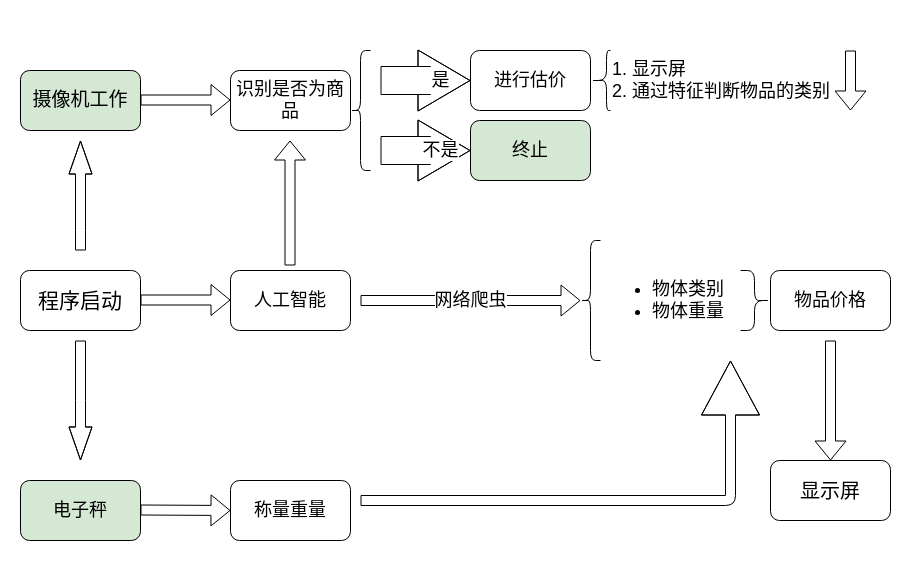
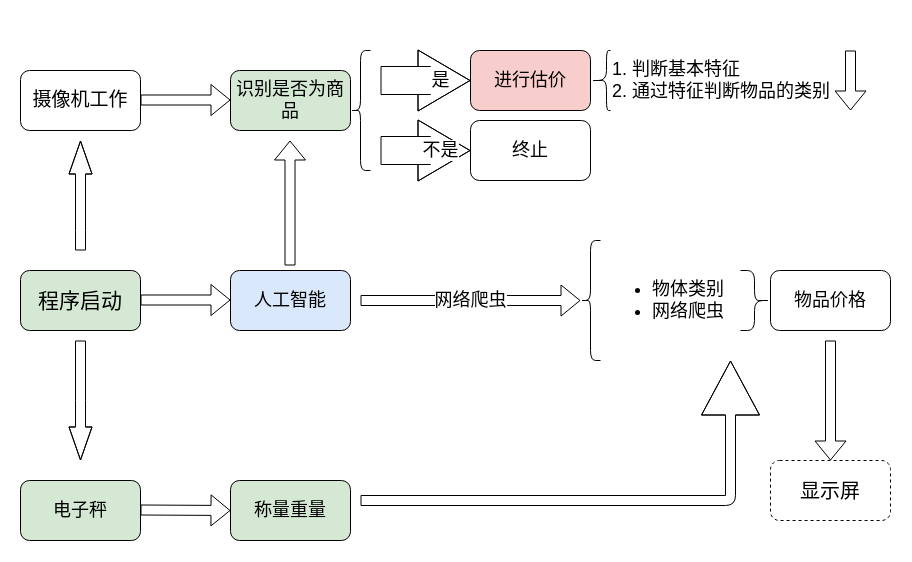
- <mxCell id="9" value="&lt;font style=&quot;vertical-align: inherit&quot;&gt;&lt;font style=&quot;vertical-align: inherit&quot;&gt;进行估价&lt;/font&gt;&lt;/font&gt;" style="rounded=1;whiteSpace=wrap;html=1;fontSize=18;" vertex="1" parent="1"><mxGeometry x="470" y="50" width="120" height="60" as="geometry" /></mxCell>
+ <mxCell id="9" value="&lt;font style=&quot;vertical-align: inherit&quot;&gt;&lt;font style=&quot;vertical-align: inherit&quot;&gt;进行估价&lt;/font&gt;&lt;/font&gt;" style="rounded=1;whiteSpace=wrap;html=1;fontSize=18;fillColor=#f8cecc;" vertex="1" parent="1"><mxGeometry x="470" y="50" width="120" height="60" as="geometry" /></mxCell>
- <mxCell id="13" value="&lt;ol&gt;&lt;li&gt;显示屏&lt;/li&gt;&lt;li&gt;通过特征判断物品的类别&lt;/li&gt;&lt;/ol&gt;" style="text;strokeColor=none;fillColor=none;html=1;whiteSpace=wrap;verticalAlign=middle;overflow=hidden;fontSize=18;" vertex="1" parent="1"><mxGeometry x="590" y="20" width="280" height="120" as="geometry" /></mxCell>
+ <mxCell id="13" value="&lt;ol&gt;&lt;li&gt;判断基本特征&lt;/li&gt;&lt;li&gt;通过特征判断物品的类别&lt;/li&gt;&lt;/ol&gt;" style="text;strokeColor=none;fillColor=none;html=1;whiteSpace=wrap;verticalAlign=middle;overflow=hidden;fontSize=18;" vertex="1" parent="1"><mxGeometry x="590" y="20" width="280" height="120" as="geometry" /></mxCell>
- <mxCell id="3" value="&lt;font style=&quot;vertical-align: inherit; font-size: 19px;&quot;&gt;&lt;font style=&quot;vertical-align: inherit; font-size: 19px;&quot;&gt;摄像机工作&lt;/font&gt;&lt;/font&gt;" style="rounded=1;whiteSpace=wrap;html=1;fontSize=19;fillColor=#d5e8d4;" vertex="1" parent="1"><mxGeometry x="20" y="70" width="120" height="60" as="geometry" /></mxCell>
+ <mxCell id="3" value="&lt;font style=&quot;vertical-align: inherit; font-size: 19px;&quot;&gt;&lt;font style=&quot;vertical-align: inherit; font-size: 19px;&quot;&gt;摄像机工作&lt;/font&gt;&lt;/font&gt;" style="rounded=1;whiteSpace=wrap;html=1;fontSize=19;" vertex="1" parent="1"><mxGeometry x="20" y="70" width="120" height="60" as="geometry" /></mxCell>
- <mxCell id="5" value="&lt;font style=&quot;vertical-align: inherit; font-size: 18px;&quot;&gt;&lt;font style=&quot;vertical-align: inherit; font-size: 18px;&quot;&gt;识别是否为商品&lt;/font&gt;&lt;/font&gt;" style="rounded=1;whiteSpace=wrap;html=1;fontSize=18;" vertex="1" parent="1"><mxGeometry x="230" y="70" width="120" height="60" as="geometry" /></mxCell>
+ <mxCell id="5" value="&lt;font style=&quot;vertical-align: inherit; font-size: 18px;&quot;&gt;&lt;font style=&quot;vertical-align: inherit; font-size: 18px;&quot;&gt;识别是否为商品&lt;/font&gt;&lt;/font&gt;" style="rounded=1;whiteSpace=wrap;html=1;fontSize=18;fillColor=#d5e8d4;" vertex="1" parent="1"><mxGeometry x="230" y="70" width="120" height="60" as="geometry" /></mxCell>
- <mxCell id="11" value="终止" style="rounded=1;whiteSpace=wrap;html=1;fontSize=18;fillColor=#d5e8d4;" vertex="1" parent="1"><mxGeometry x="470" y="120" width="120" height="60" as="geometry" /></mxCell>
+ <mxCell id="11" value="终止" style="rounded=1;whiteSpace=wrap;html=1;fontSize=18;" vertex="1" parent="1"><mxGeometry x="470" y="120" width="120" height="60" as="geometry" /></mxCell>
- <mxCell id="2" value="&lt;font style=&quot;vertical-align: inherit; font-size: 21px;&quot;&gt;&lt;font style=&quot;vertical-align: inherit; font-size: 21px;&quot;&gt;程序启动&lt;/font&gt;&lt;/font&gt;" style="rounded=1;whiteSpace=wrap;html=1;fontSize=21;" vertex="1" parent="1"><mxGeometry x="20" y="270" width="120" height="60" as="geometry" /></mxCell>
+ <mxCell id="2" value="&lt;font style=&quot;vertical-align: inherit; font-size: 21px;&quot;&gt;&lt;font style=&quot;vertical-align: inherit; font-size: 21px;&quot;&gt;程序启动&lt;/font&gt;&lt;/font&gt;" style="rounded=1;whiteSpace=wrap;html=1;fontSize=21;fillColor=#d5e8d4;" vertex="1" parent="1"><mxGeometry x="20" y="270" width="120" height="60" as="geometry" /></mxCell>
- <mxCell id="16" value="人工智能" style="rounded=1;whiteSpace=wrap;html=1;fontSize=18;" vertex="1" parent="1"><mxGeometry x="230" y="270" width="120" height="60" as="geometry" /></mxCell>
+ <mxCell id="16" value="人工智能" style="rounded=1;whiteSpace=wrap;html=1;fontSize=18;fillColor=#dae8fc;" vertex="1" parent="1"><mxGeometry x="230" y="270" width="120" height="60" as="geometry" /></mxCell>
- <mxCell id="25" value="&lt;ul&gt;&lt;li&gt;物体类别&lt;/li&gt;&lt;li&gt;物体重量&lt;/li&gt;&lt;/ul&gt;" style="text;strokeColor=none;fillColor=none;html=1;whiteSpace=wrap;verticalAlign=middle;overflow=hidden;fontSize=18;" vertex="1" parent="1"><mxGeometry x="610" y="240" width="130" height="120" as="geometry" /></mxCell>
+ <mxCell id="25" value="&lt;ul&gt;&lt;li&gt;物体类别&lt;/li&gt;&lt;li&gt;网络爬虫&lt;/li&gt;&lt;/ul&gt;" style="text;strokeColor=none;fillColor=none;html=1;whiteSpace=wrap;verticalAlign=middle;overflow=hidden;fontSize=18;" vertex="1" parent="1"><mxGeometry x="610" y="240" width="130" height="120" as="geometry" /></mxCell>
- <mxCell id="29" value="显示屏" style="rounded=1;whiteSpace=wrap;html=1;fontSize=20;" vertex="1" parent="1"><mxGeometry x="770" y="460" width="120" height="60" as="geometry" /></mxCell>
+ <mxCell id="29" value="显示屏" style="rounded=1;whiteSpace=wrap;html=1;fontSize=20;dashed=1;" vertex="1" parent="1"><mxGeometry x="770" y="460" width="120" height="60" as="geometry" /></mxCell>
- <mxCell id="20" value="称量重量" style="rounded=1;whiteSpace=wrap;html=1;fontSize=18;" vertex="1" parent="1"><mxGeometry x="230" y="480" width="120" height="60" as="geometry" /></mxCell>
+ <mxCell id="20" value="称量重量" style="rounded=1;whiteSpace=wrap;html=1;fontSize=18;fillColor=#d5e8d4;" vertex="1" parent="1"><mxGeometry x="230" y="480" width="120" height="60" as="geometry" /></mxCell>
